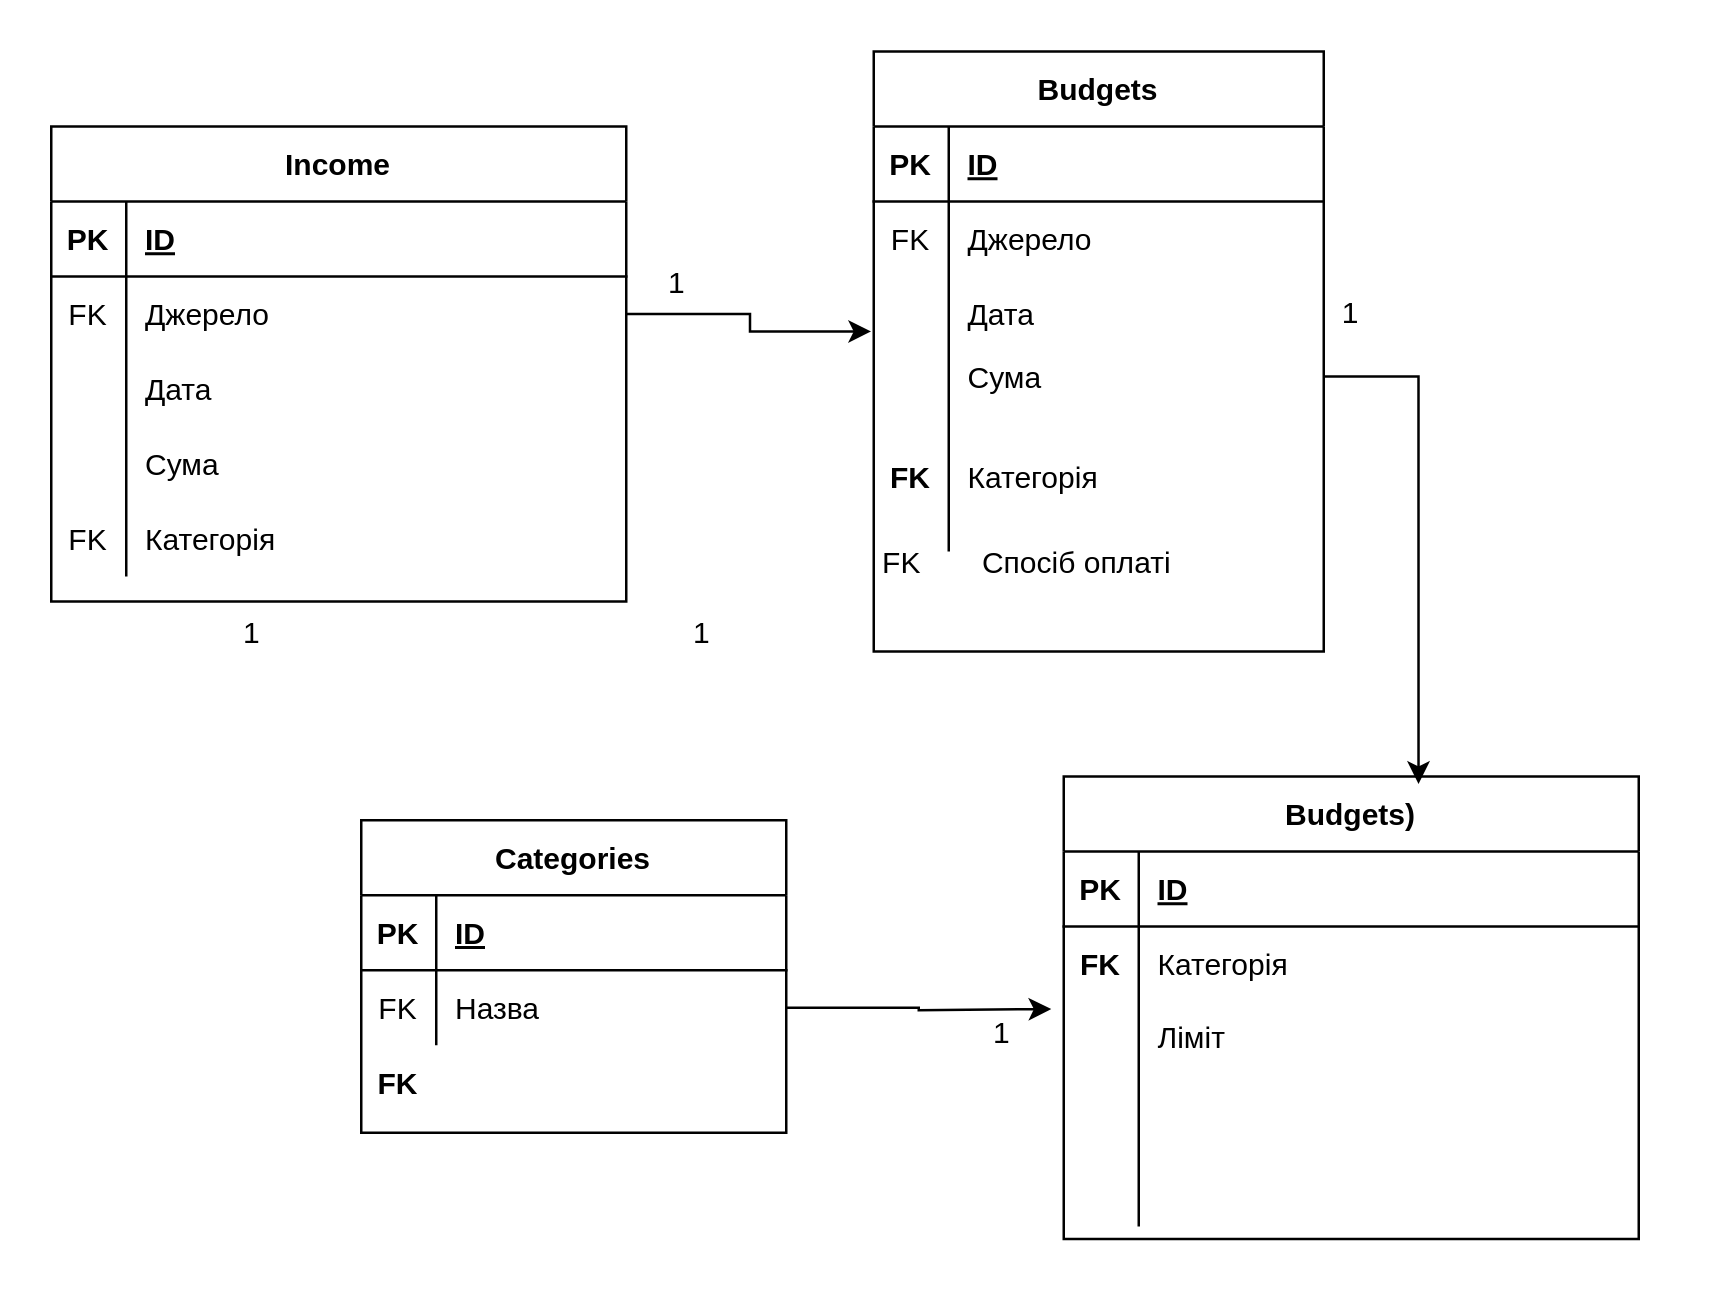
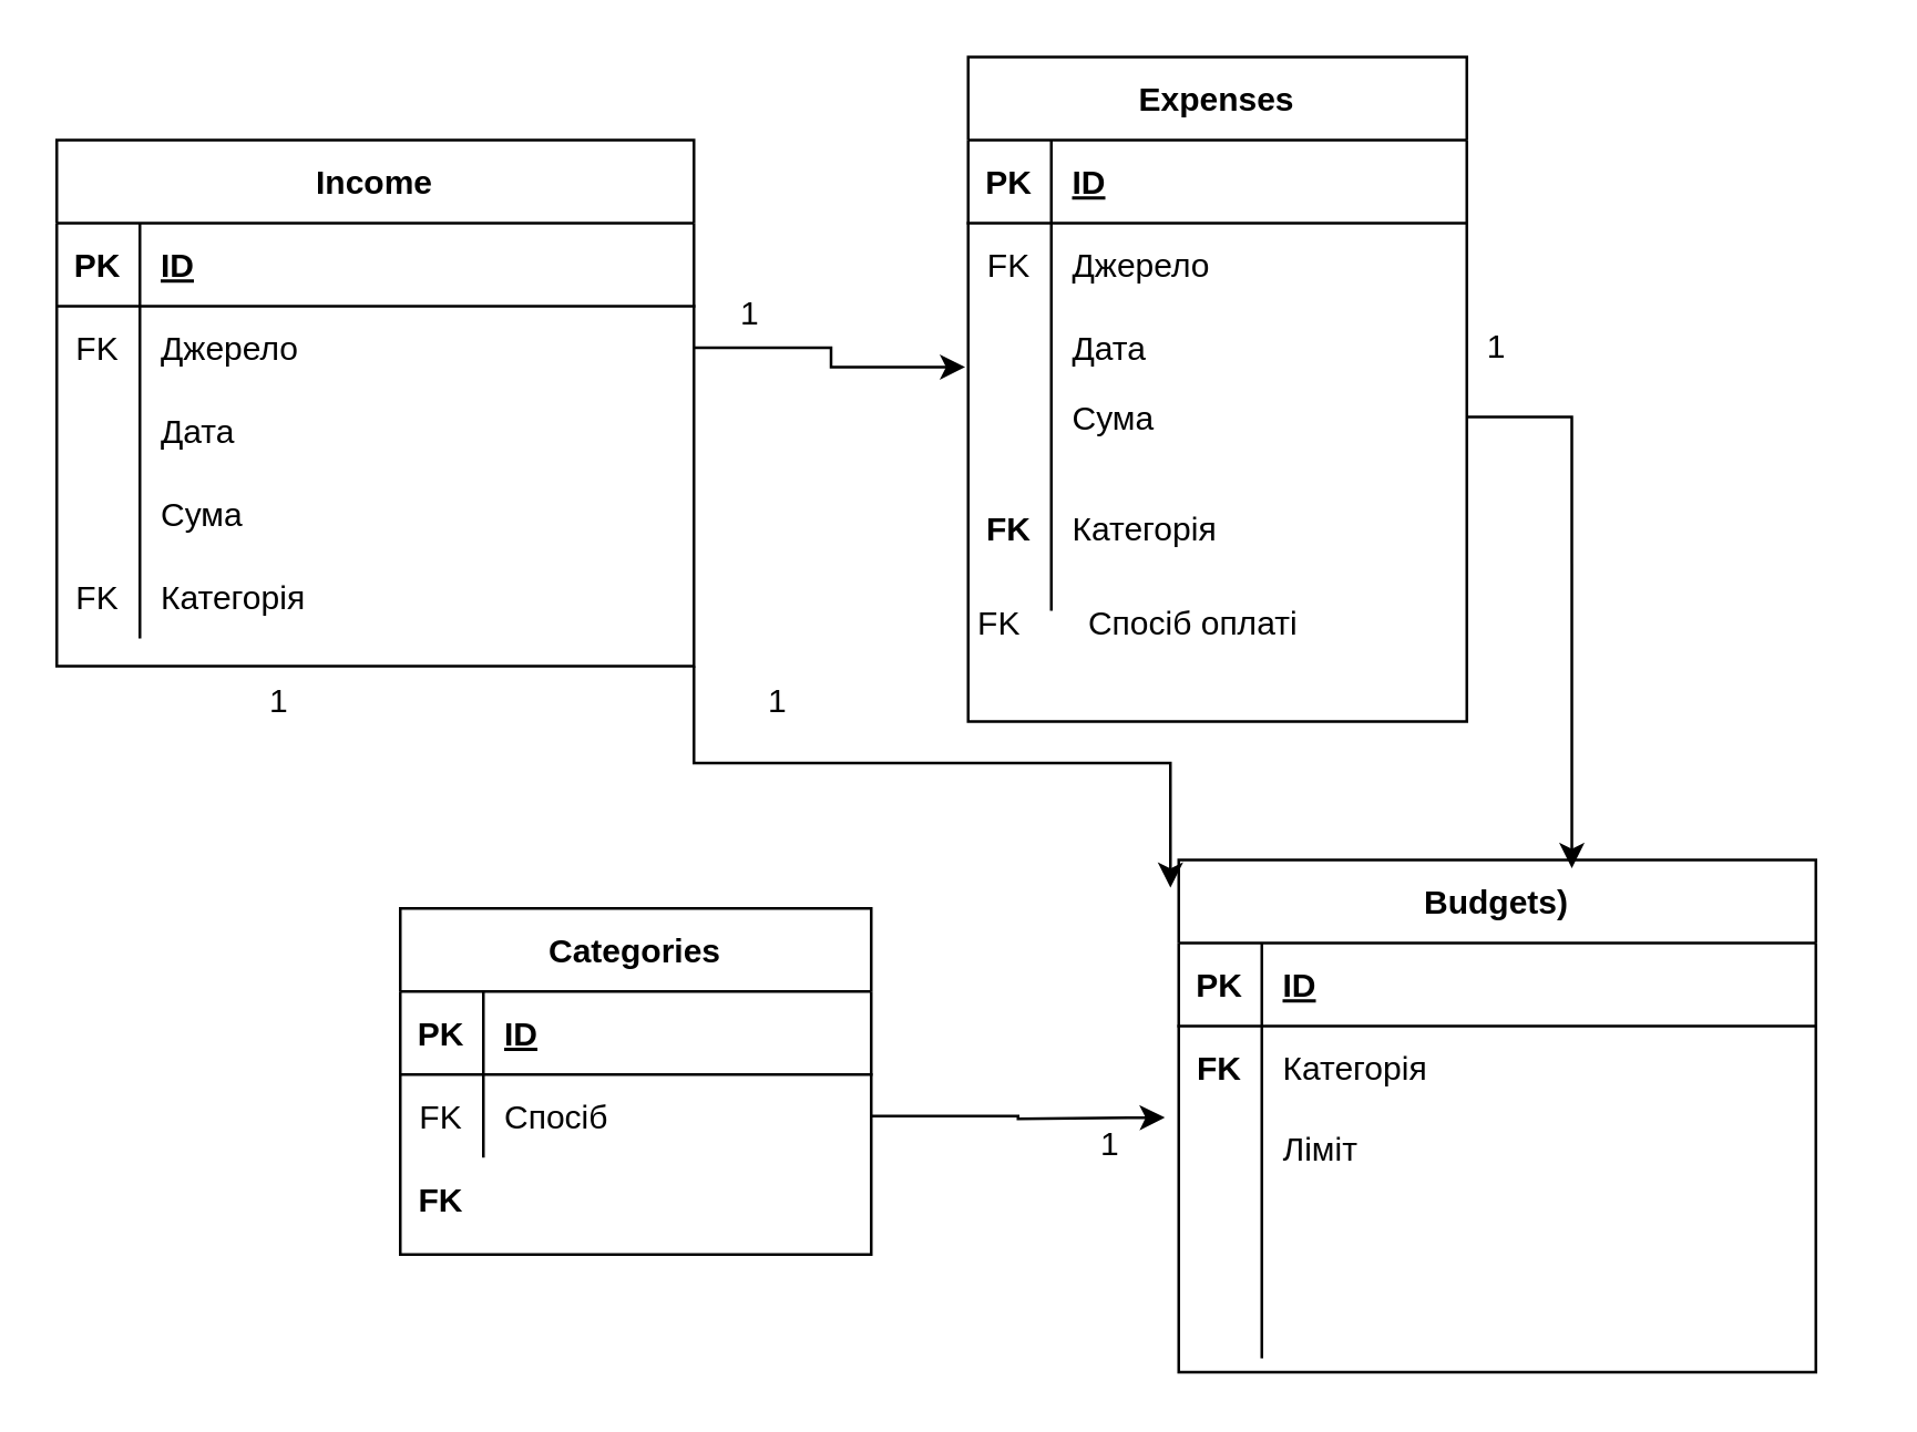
- <mxCell id="2" value="Budgets" style="shape=table;startSize=30;container=1;collapsible=1;childLayout=tableLayout;fixedRows=1;rowLines=0;fontStyle=1;align=center;resizeLast=1;" vertex="1" parent="1"><mxGeometry x="349" y="20" width="180" height="240" as="geometry" /></mxCell>
+ <mxCell id="2" value="Expenses" style="shape=table;startSize=30;container=1;collapsible=1;childLayout=tableLayout;fixedRows=1;rowLines=0;fontStyle=1;align=center;resizeLast=1;" vertex="1" parent="1"><mxGeometry x="349" y="20" width="180" height="240" as="geometry" /></mxCell>
+ <mxCell id="68" style="edgeStyle=orthogonalEdgeStyle;rounded=0;orthogonalLoop=1;jettySize=auto;html=1;exitX=1;exitY=1;exitDx=0;exitDy=0;entryX=-0.013;entryY=0.054;entryDx=0;entryDy=0;entryPerimeter=0;" edge="1" parent="1" source="18" target="34"><mxGeometry relative="1" as="geometry" /></mxCell>
- <mxCell id="56" value="Назва" style="shape=partialRectangle;connectable=0;fillColor=none;top=0;left=0;bottom=0;right=0;align=left;spacingLeft=6;overflow=hidden;" vertex="1" parent="54"><mxGeometry x="30" width="140" height="30" as="geometry"><mxRectangle width="140" height="30" as="alternateBounds" /></mxGeometry></mxCell>
+ <mxCell id="56" value="Спосіб" style="shape=partialRectangle;connectable=0;fillColor=none;top=0;left=0;bottom=0;right=0;align=left;spacingLeft=6;overflow=hidden;" vertex="1" parent="54"><mxGeometry x="30" width="140" height="30" as="geometry"><mxRectangle width="140" height="30" as="alternateBounds" /></mxGeometry></mxCell>
